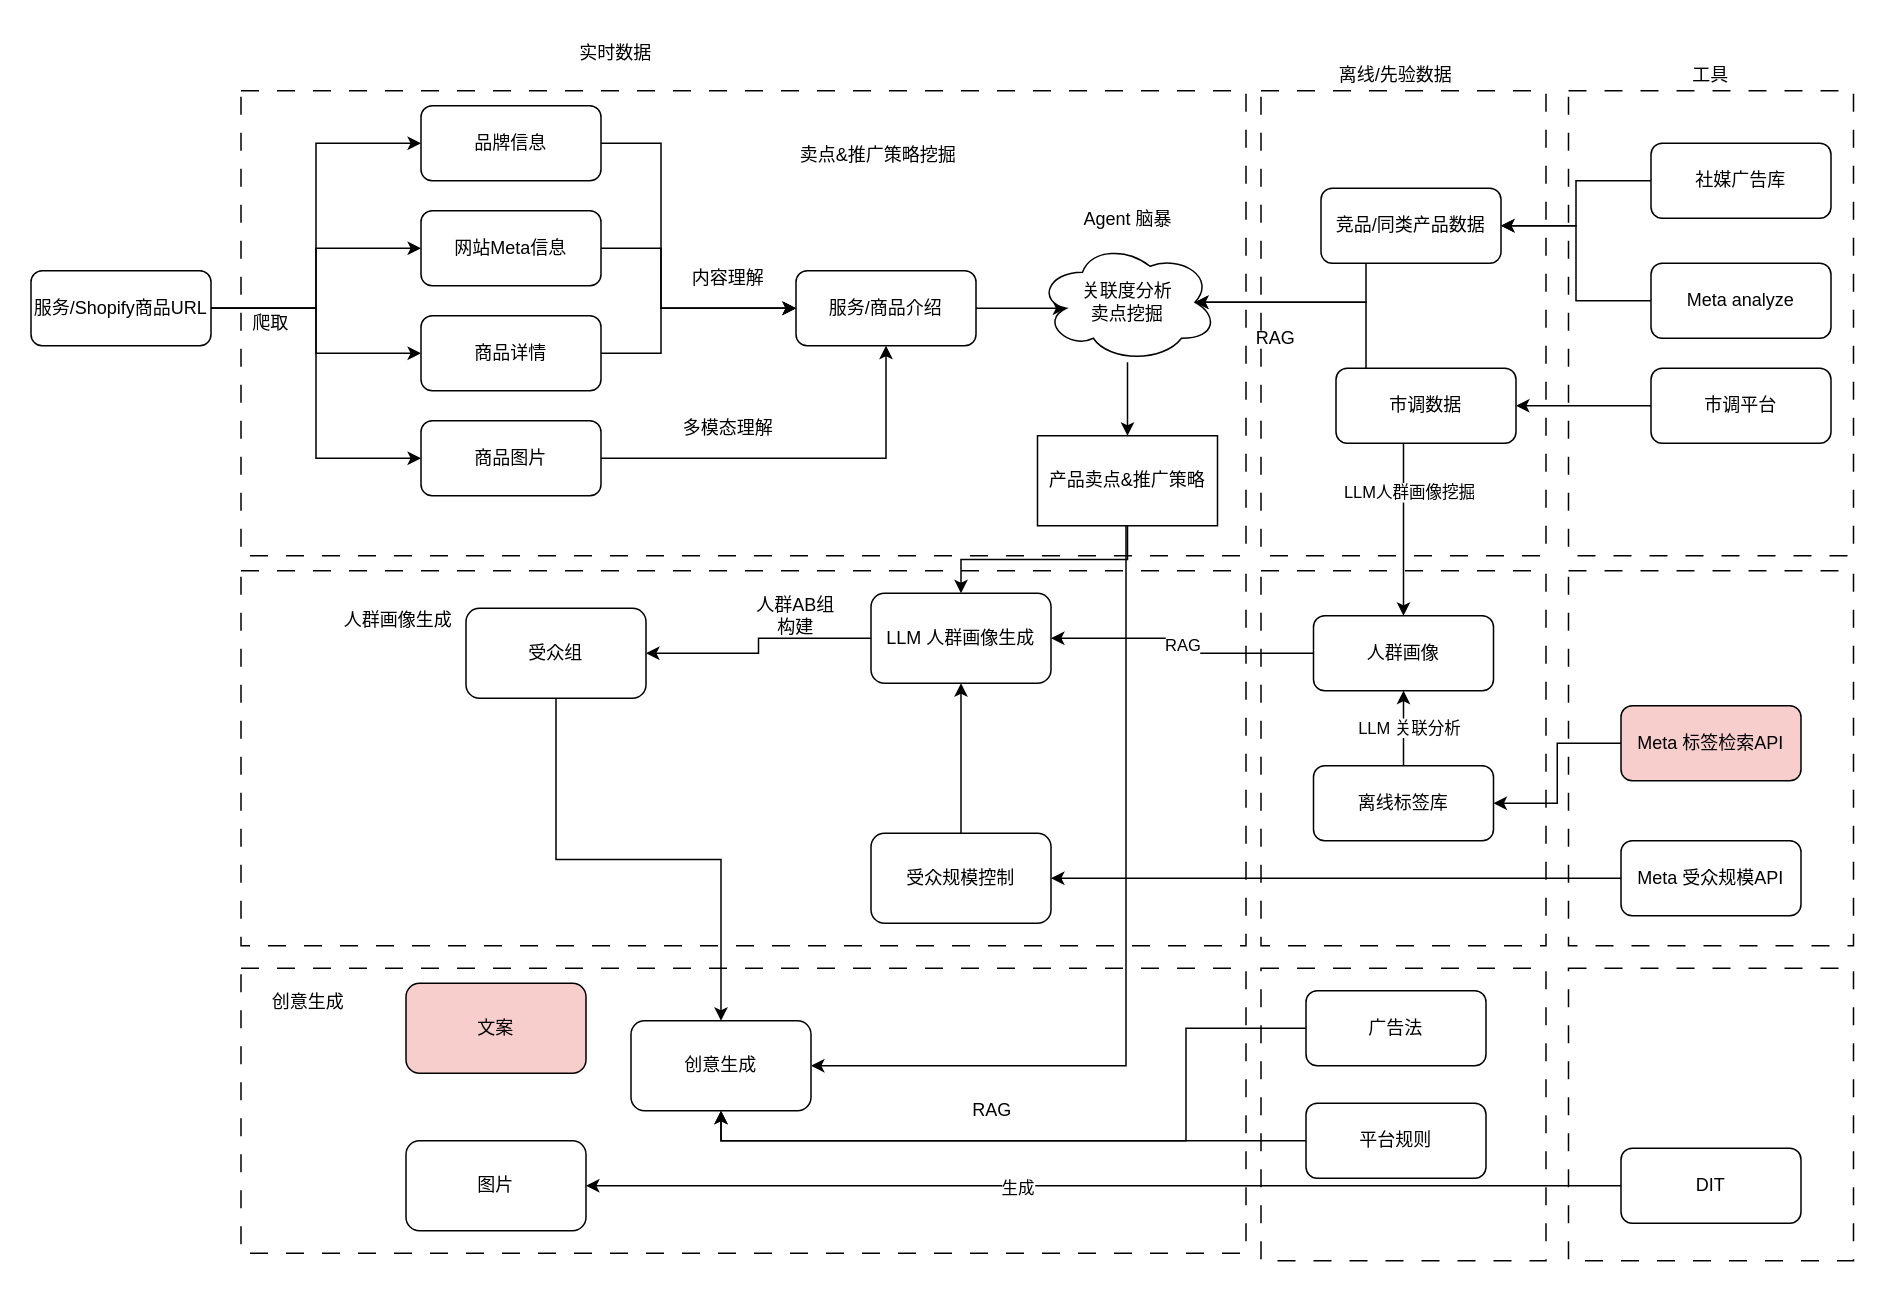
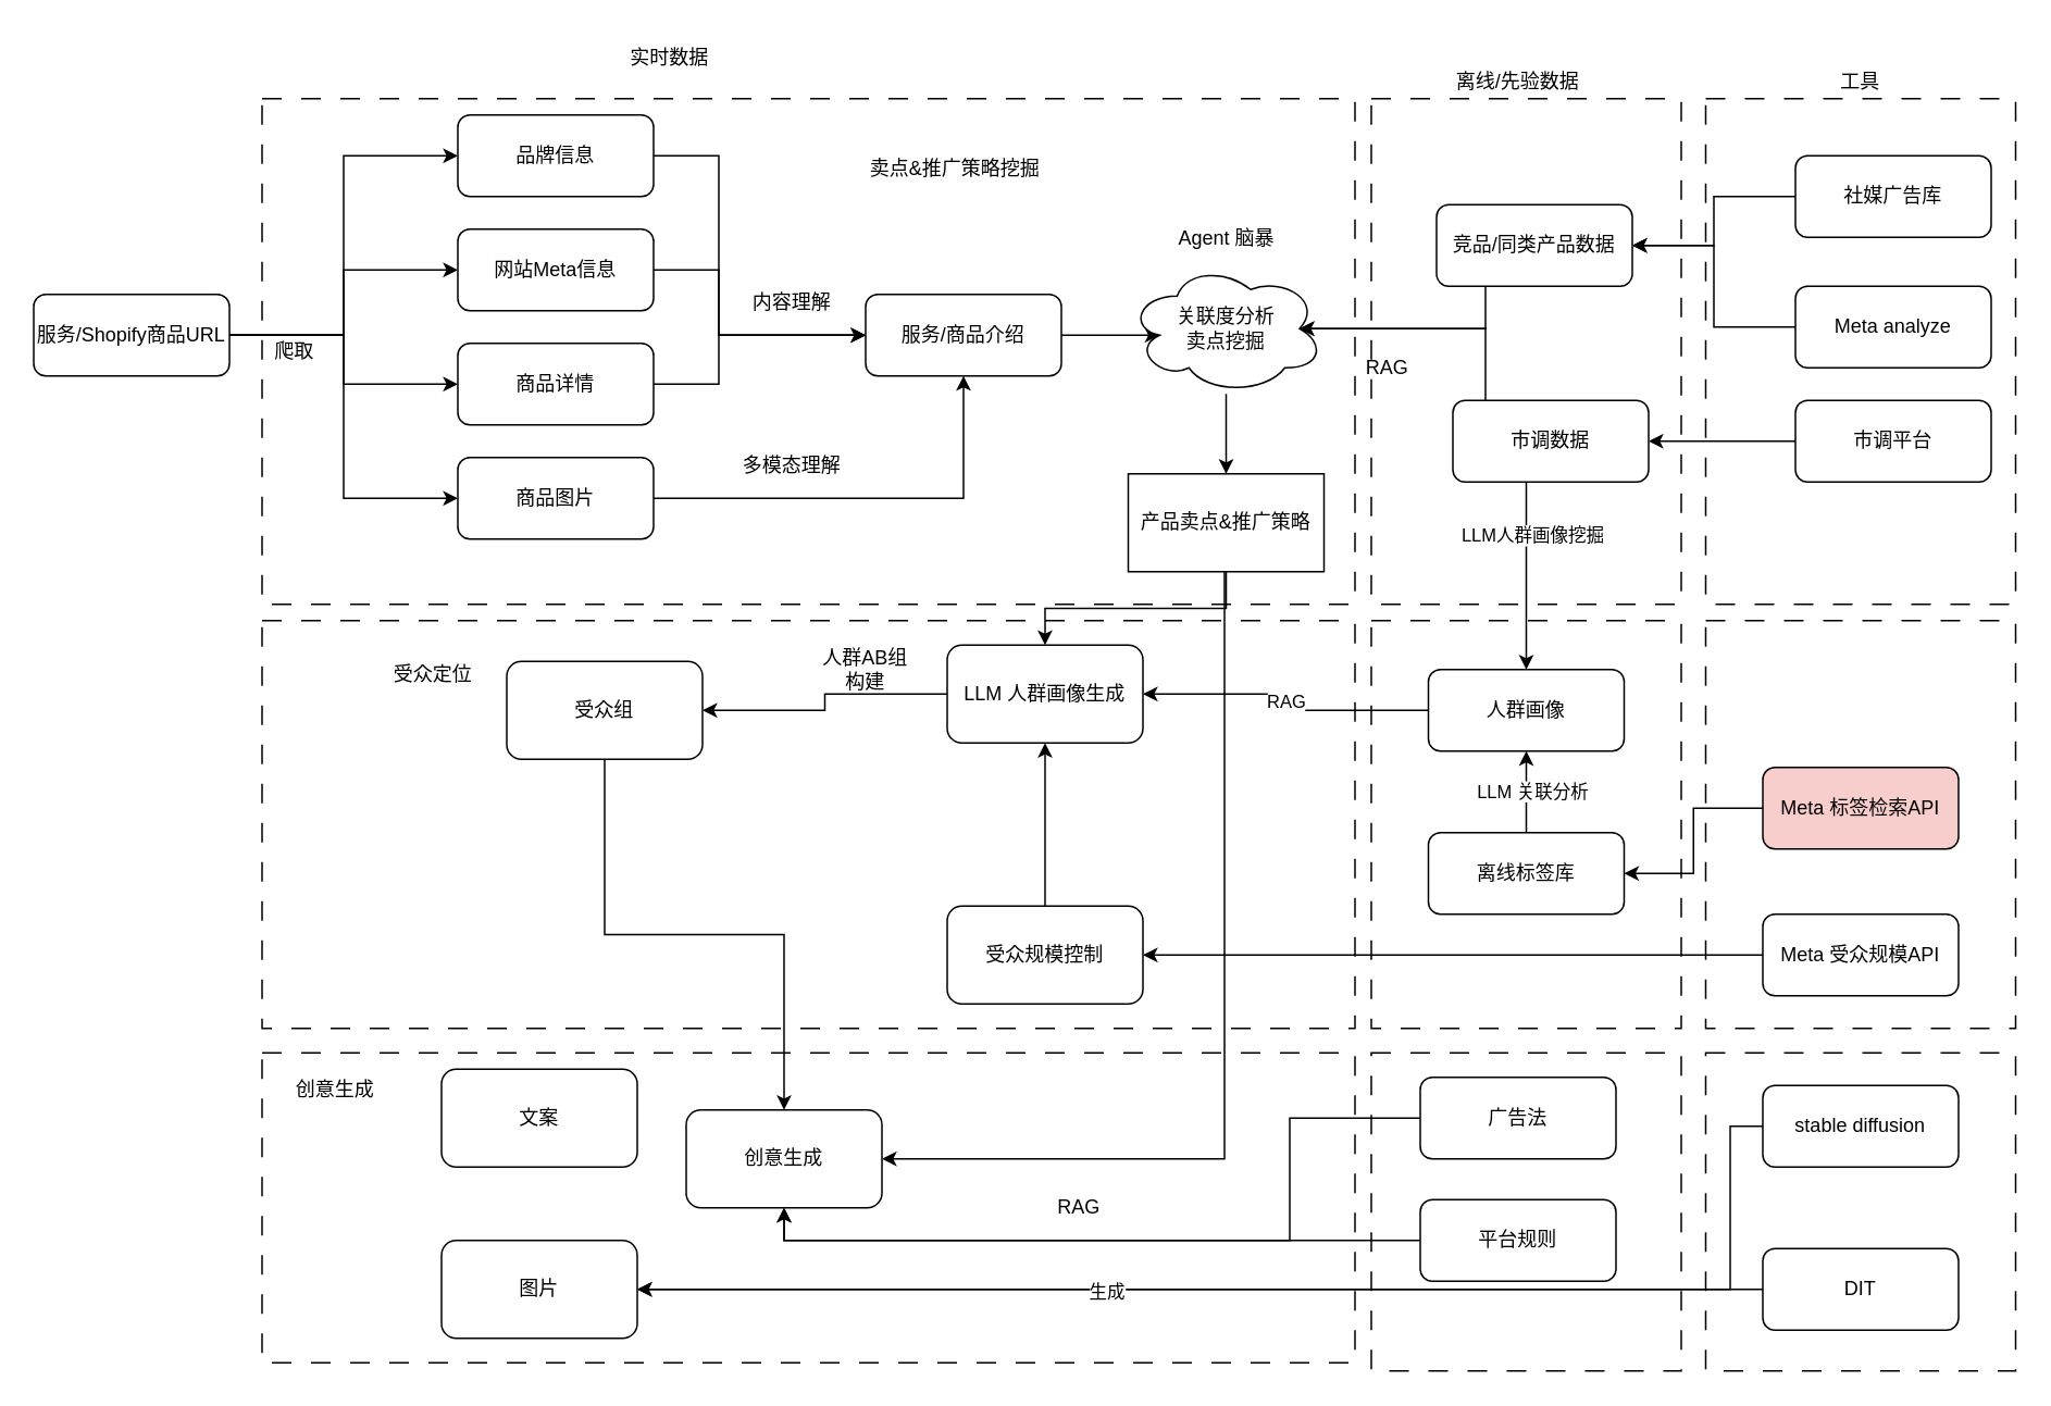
- <mxCell id="49" value="人群画像生成" style="text;html=1;strokeColor=none;fillColor=none;align=center;verticalAlign=middle;whiteSpace=wrap;rounded=0;" parent="1" vertex="1"><mxGeometry x="210" y="395" width="110" height="35" as="geometry" /></mxCell>
+ <mxCell id="49" value="受众定位" style="text;html=1;strokeColor=none;fillColor=none;align=center;verticalAlign=middle;whiteSpace=wrap;rounded=0;" parent="1" vertex="1"><mxGeometry x="210" y="395" width="110" height="35" as="geometry" /></mxCell>
- <mxCell id="75" value="文案" style="rounded=1;whiteSpace=wrap;html=1;fillColor=#f8cecc;" parent="1" vertex="1"><mxGeometry x="270" y="655" width="120" height="60" as="geometry" /></mxCell>
+ <mxCell id="75" value="文案" style="rounded=1;whiteSpace=wrap;html=1;" parent="1" vertex="1"><mxGeometry x="270" y="655" width="120" height="60" as="geometry" /></mxCell>
+ <mxCell id="79" value="stable diffusion" style="rounded=1;whiteSpace=wrap;html=1;" parent="1" vertex="1"><mxGeometry x="1080" y="665" width="120" height="50" as="geometry" /></mxCell>
+ <mxCell id="78" style="edgeStyle=orthogonalEdgeStyle;rounded=0;orthogonalLoop=1;jettySize=auto;html=1;entryX=1;entryY=0.5;entryDx=0;entryDy=0;" parent="1" source="79" target="76" edge="1"><mxGeometry relative="1" as="geometry"><Array as="points"><mxPoint x="1060" y="690" /><mxPoint x="1060" y="790" /></Array></mxGeometry></mxCell>
